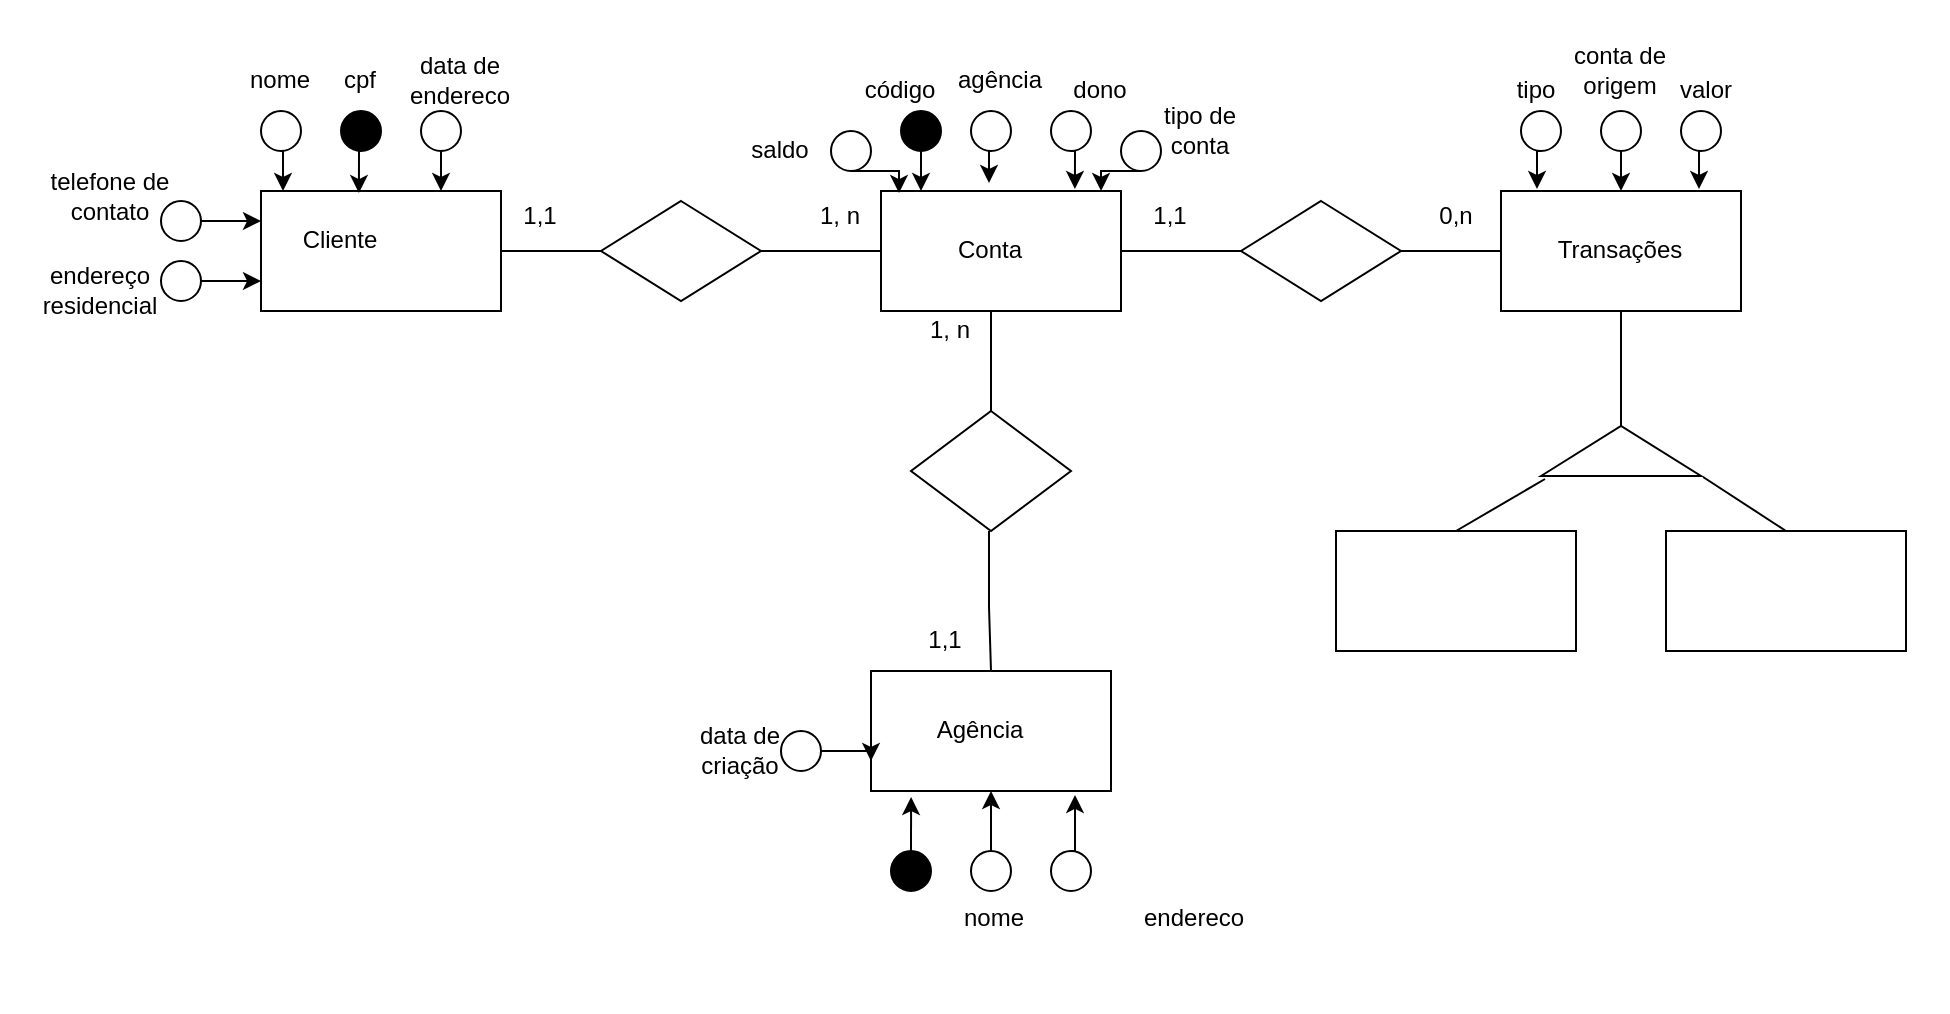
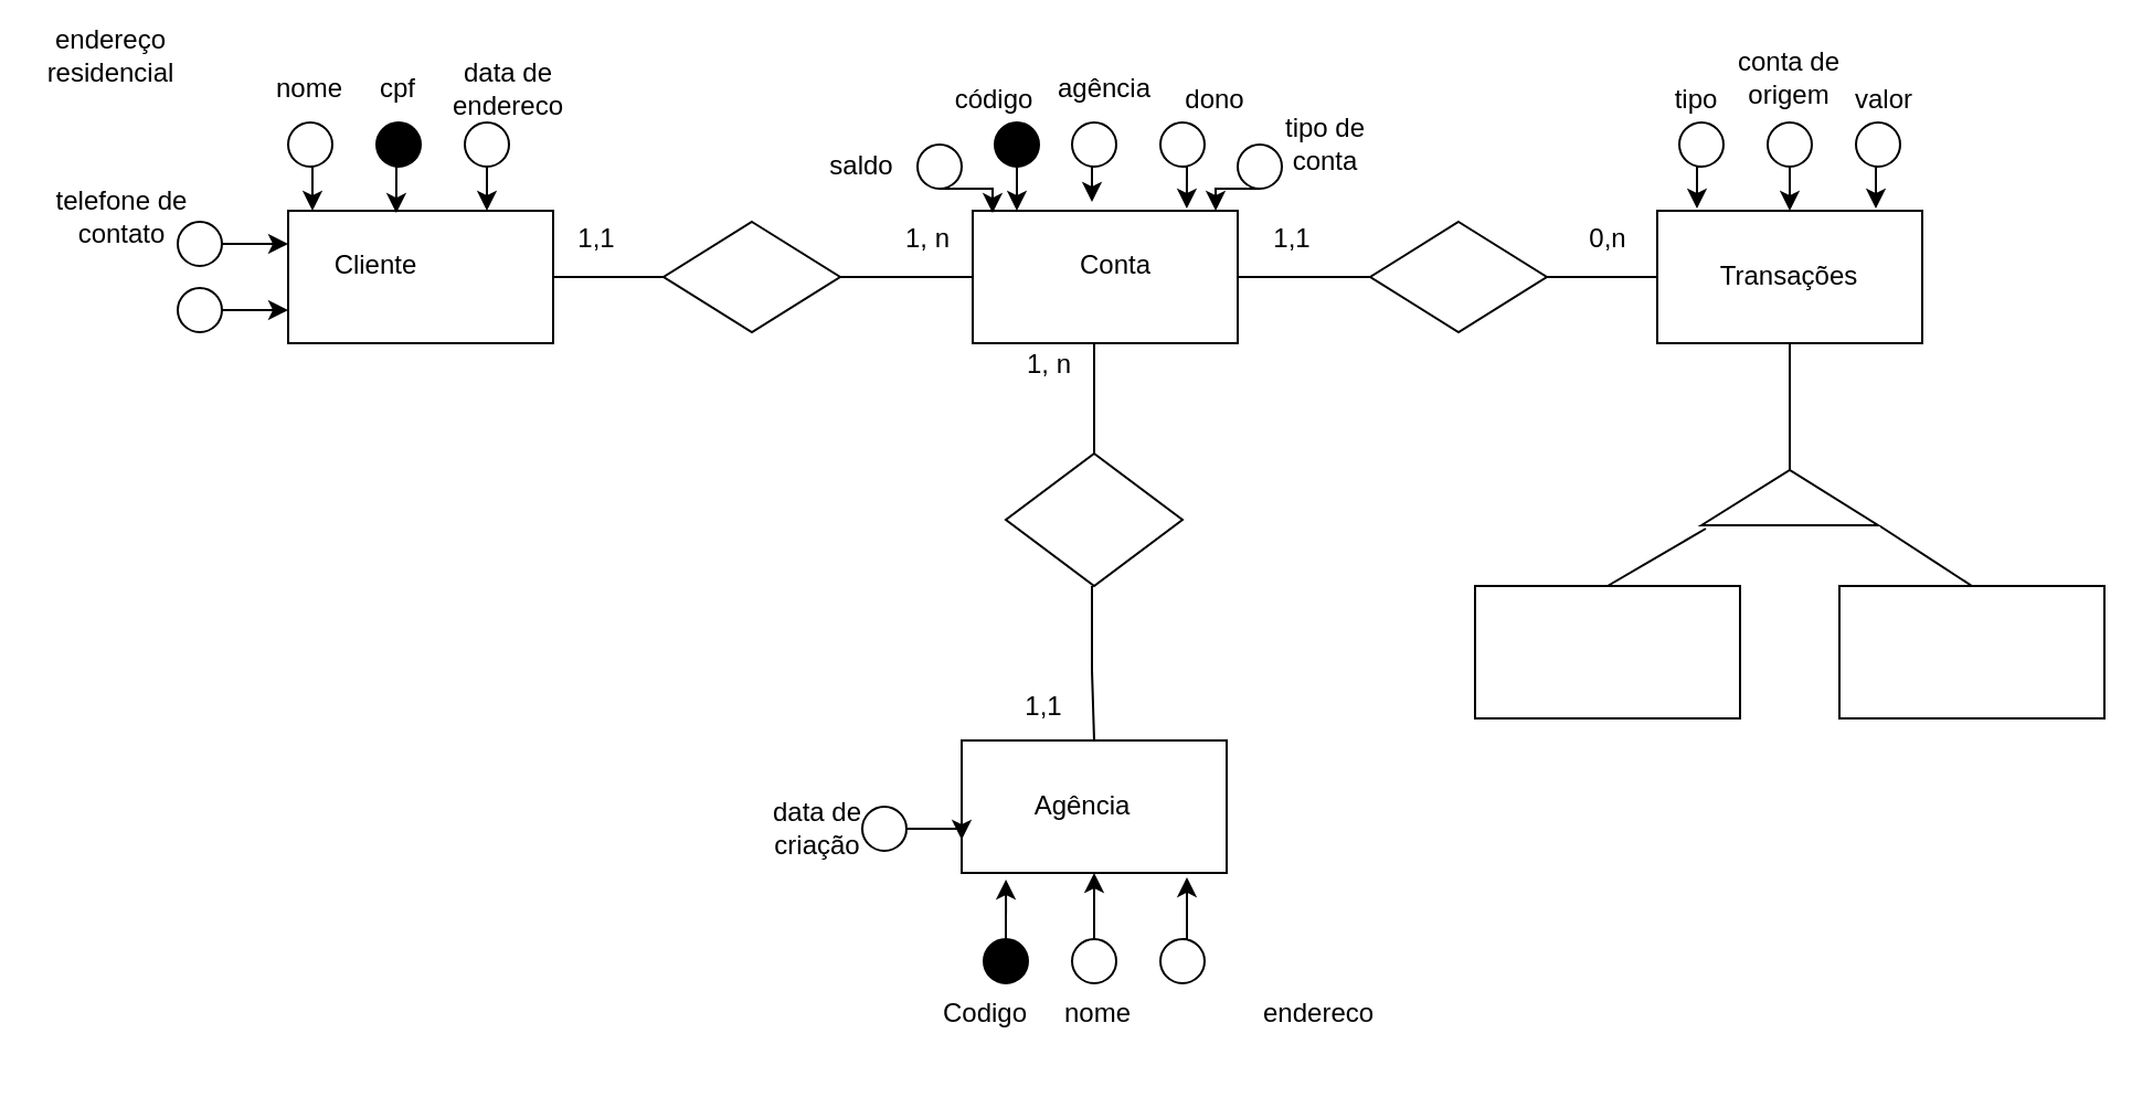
- <mxCell id="5" value="Conta" style="text;strokeColor=none;align=center;fillColor=none;html=1;verticalAlign=middle;whiteSpace=wrap;rounded=0;" vertex="1" parent="1"><mxGeometry x="465" y="110" width="60" height="30" as="geometry" /></mxCell>
+ <mxCell id="5" value="Conta" style="text;strokeColor=none;align=center;fillColor=none;html=1;verticalAlign=middle;whiteSpace=wrap;rounded=0;" vertex="1" parent="1"><mxGeometry x="475" y="105" width="60" height="30" as="geometry" /></mxCell>
- <mxCell id="38" value="endereço residencial" style="text;strokeColor=none;align=center;fillColor=none;html=1;verticalAlign=middle;whiteSpace=wrap;rounded=0;" vertex="1" parent="1"><mxGeometry x="20" y="130" width="60" height="30" as="geometry" /></mxCell>
+ <mxCell id="38" value="endereço residencial" style="text;strokeColor=none;align=center;fillColor=none;html=1;verticalAlign=middle;whiteSpace=wrap;rounded=0;" vertex="1" parent="1"><mxGeometry x="20" y="10" width="60" height="30" as="geometry" /></mxCell>
+ <mxCell id="60" value="Codigo" style="text;whiteSpace=wrap;html=1;" vertex="1" parent="1"><mxGeometry x="425" y="445" width="50" height="40" as="geometry" /></mxCell>
